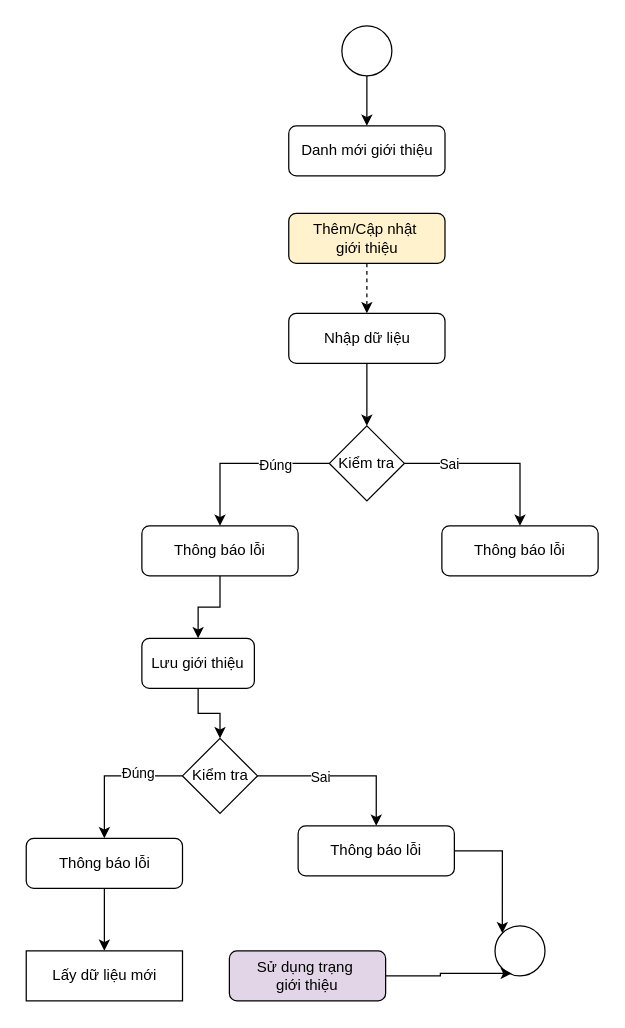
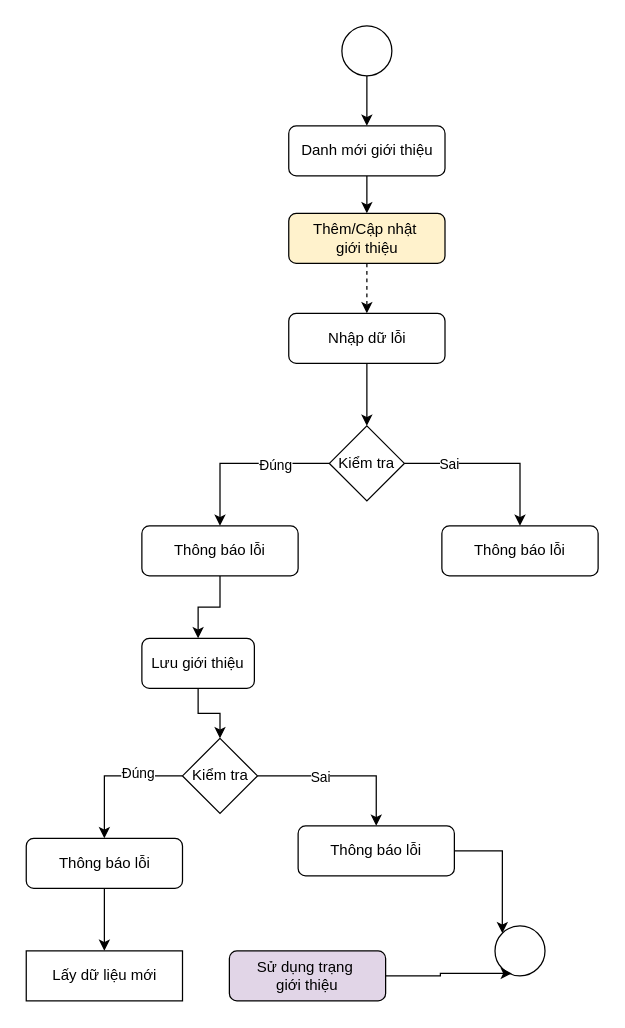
+ <mxCell id="4" style="edgeStyle=orthogonalEdgeStyle;rounded=0;orthogonalLoop=1;jettySize=auto;html=1;" parent="1" source="5" target="7" edge="1"><mxGeometry relative="1" as="geometry" /></mxCell>
- <mxCell id="9" value="Nhập dữ liệu" style="rounded=1;whiteSpace=wrap;html=1;" parent="1" vertex="1"><mxGeometry x="230.5" y="250" width="125" height="40" as="geometry" /></mxCell>
+ <mxCell id="9" value="Nhập dữ lỗi" style="rounded=1;whiteSpace=wrap;html=1;" parent="1" vertex="1"><mxGeometry x="230.5" y="250" width="125" height="40" as="geometry" /></mxCell>
